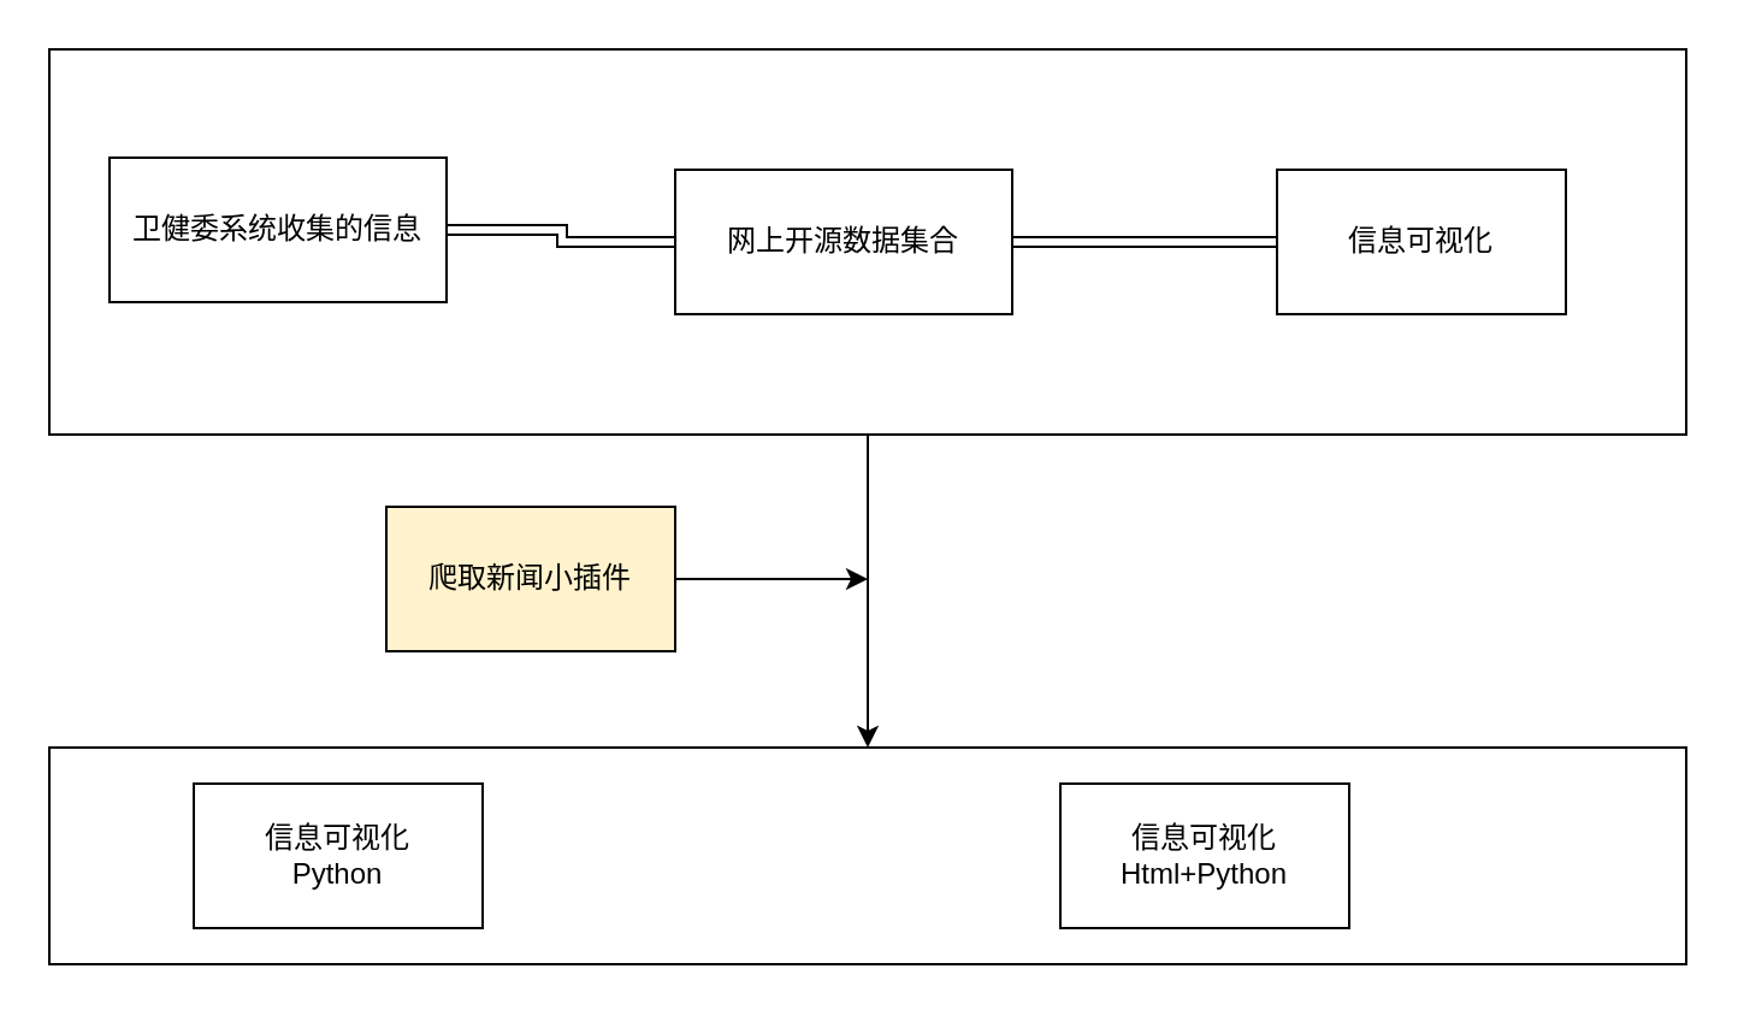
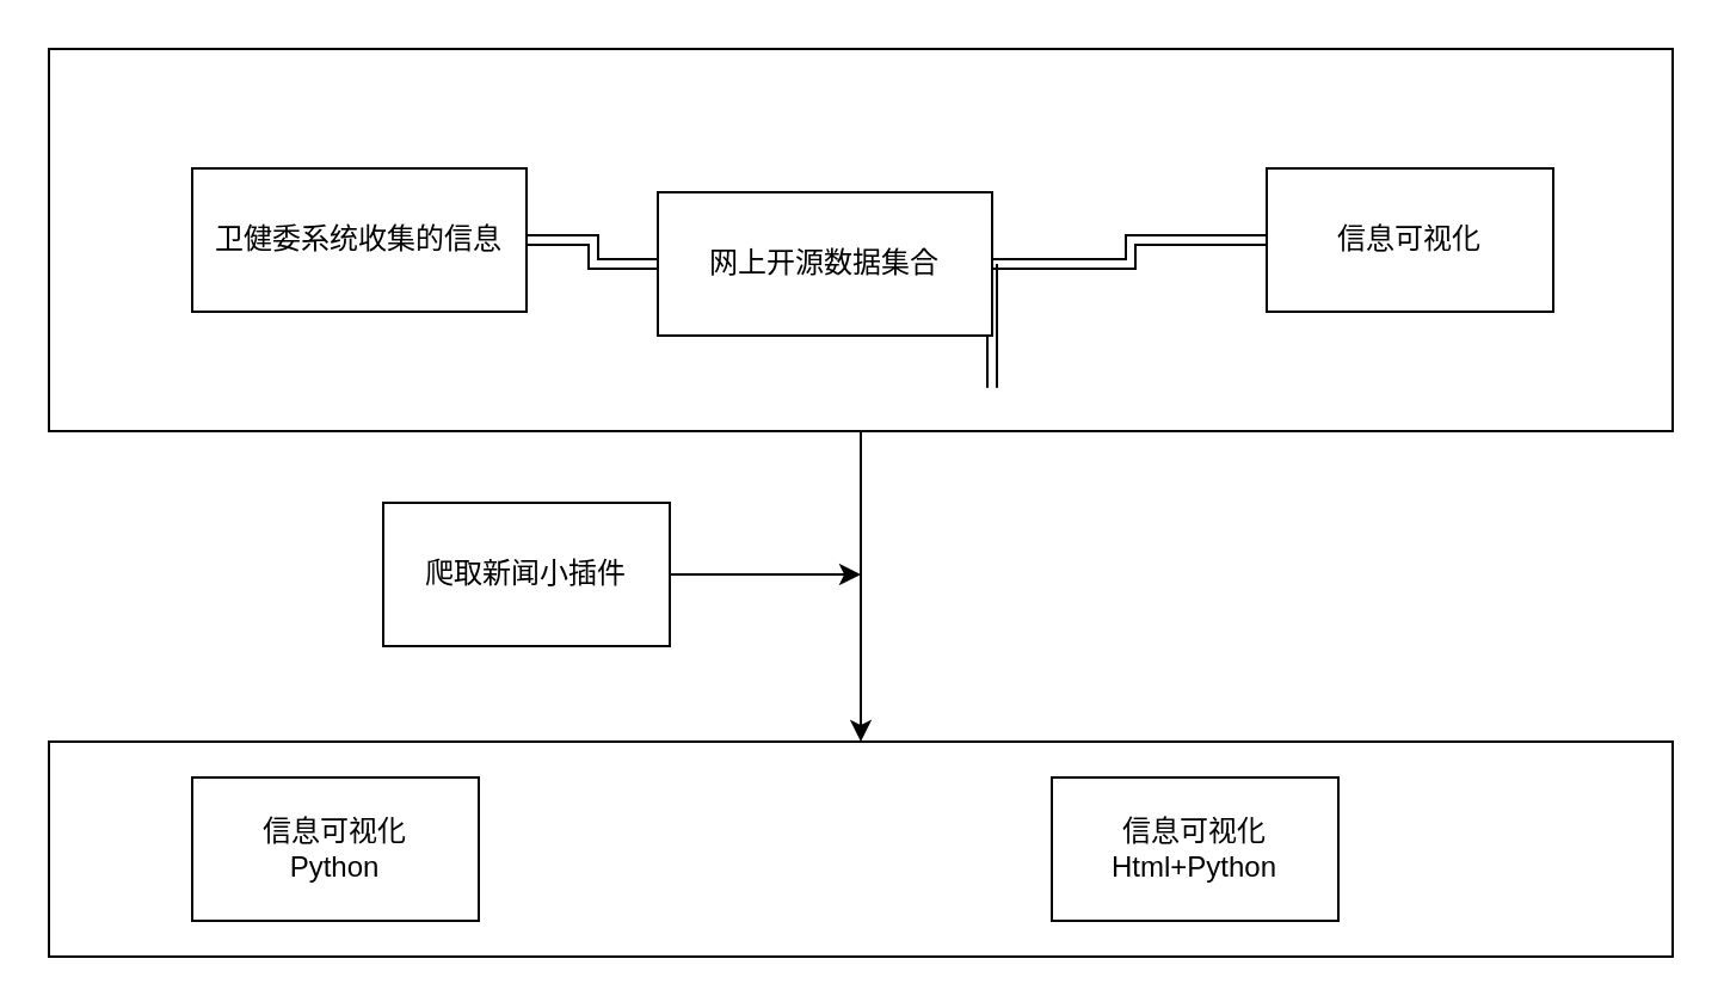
- <mxCell id="5" value="卫健委系统收集的信息" style="rounded=0;whiteSpace=wrap;html=1;" vertex="1" parent="1"><mxGeometry x="45" y="65" width="140" height="60" as="geometry" /></mxCell>
+ <mxCell id="5" value="卫健委系统收集的信息" style="rounded=0;whiteSpace=wrap;html=1;" vertex="1" parent="1"><mxGeometry x="80" y="70" width="140" height="60" as="geometry" /></mxCell>
- <mxCell id="8" value="网上开源数据集合" style="rounded=0;whiteSpace=wrap;html=1;" vertex="1" parent="1"><mxGeometry x="280" y="70" width="140" height="60" as="geometry" /></mxCell>
+ <mxCell id="8" value="网上开源数据集合" style="rounded=0;whiteSpace=wrap;html=1;" vertex="1" parent="1"><mxGeometry x="275" y="80" width="140" height="60" as="geometry" /></mxCell>
- <mxCell id="13" value="爬取新闻小插件" style="rounded=0;whiteSpace=wrap;html=1;fillColor=#fff2cc;" vertex="1" parent="1"><mxGeometry x="160" y="210" width="120" height="60" as="geometry" /></mxCell>
+ <mxCell id="13" value="爬取新闻小插件" style="rounded=0;whiteSpace=wrap;html=1;" vertex="1" parent="1"><mxGeometry x="160" y="210" width="120" height="60" as="geometry" /></mxCell>
